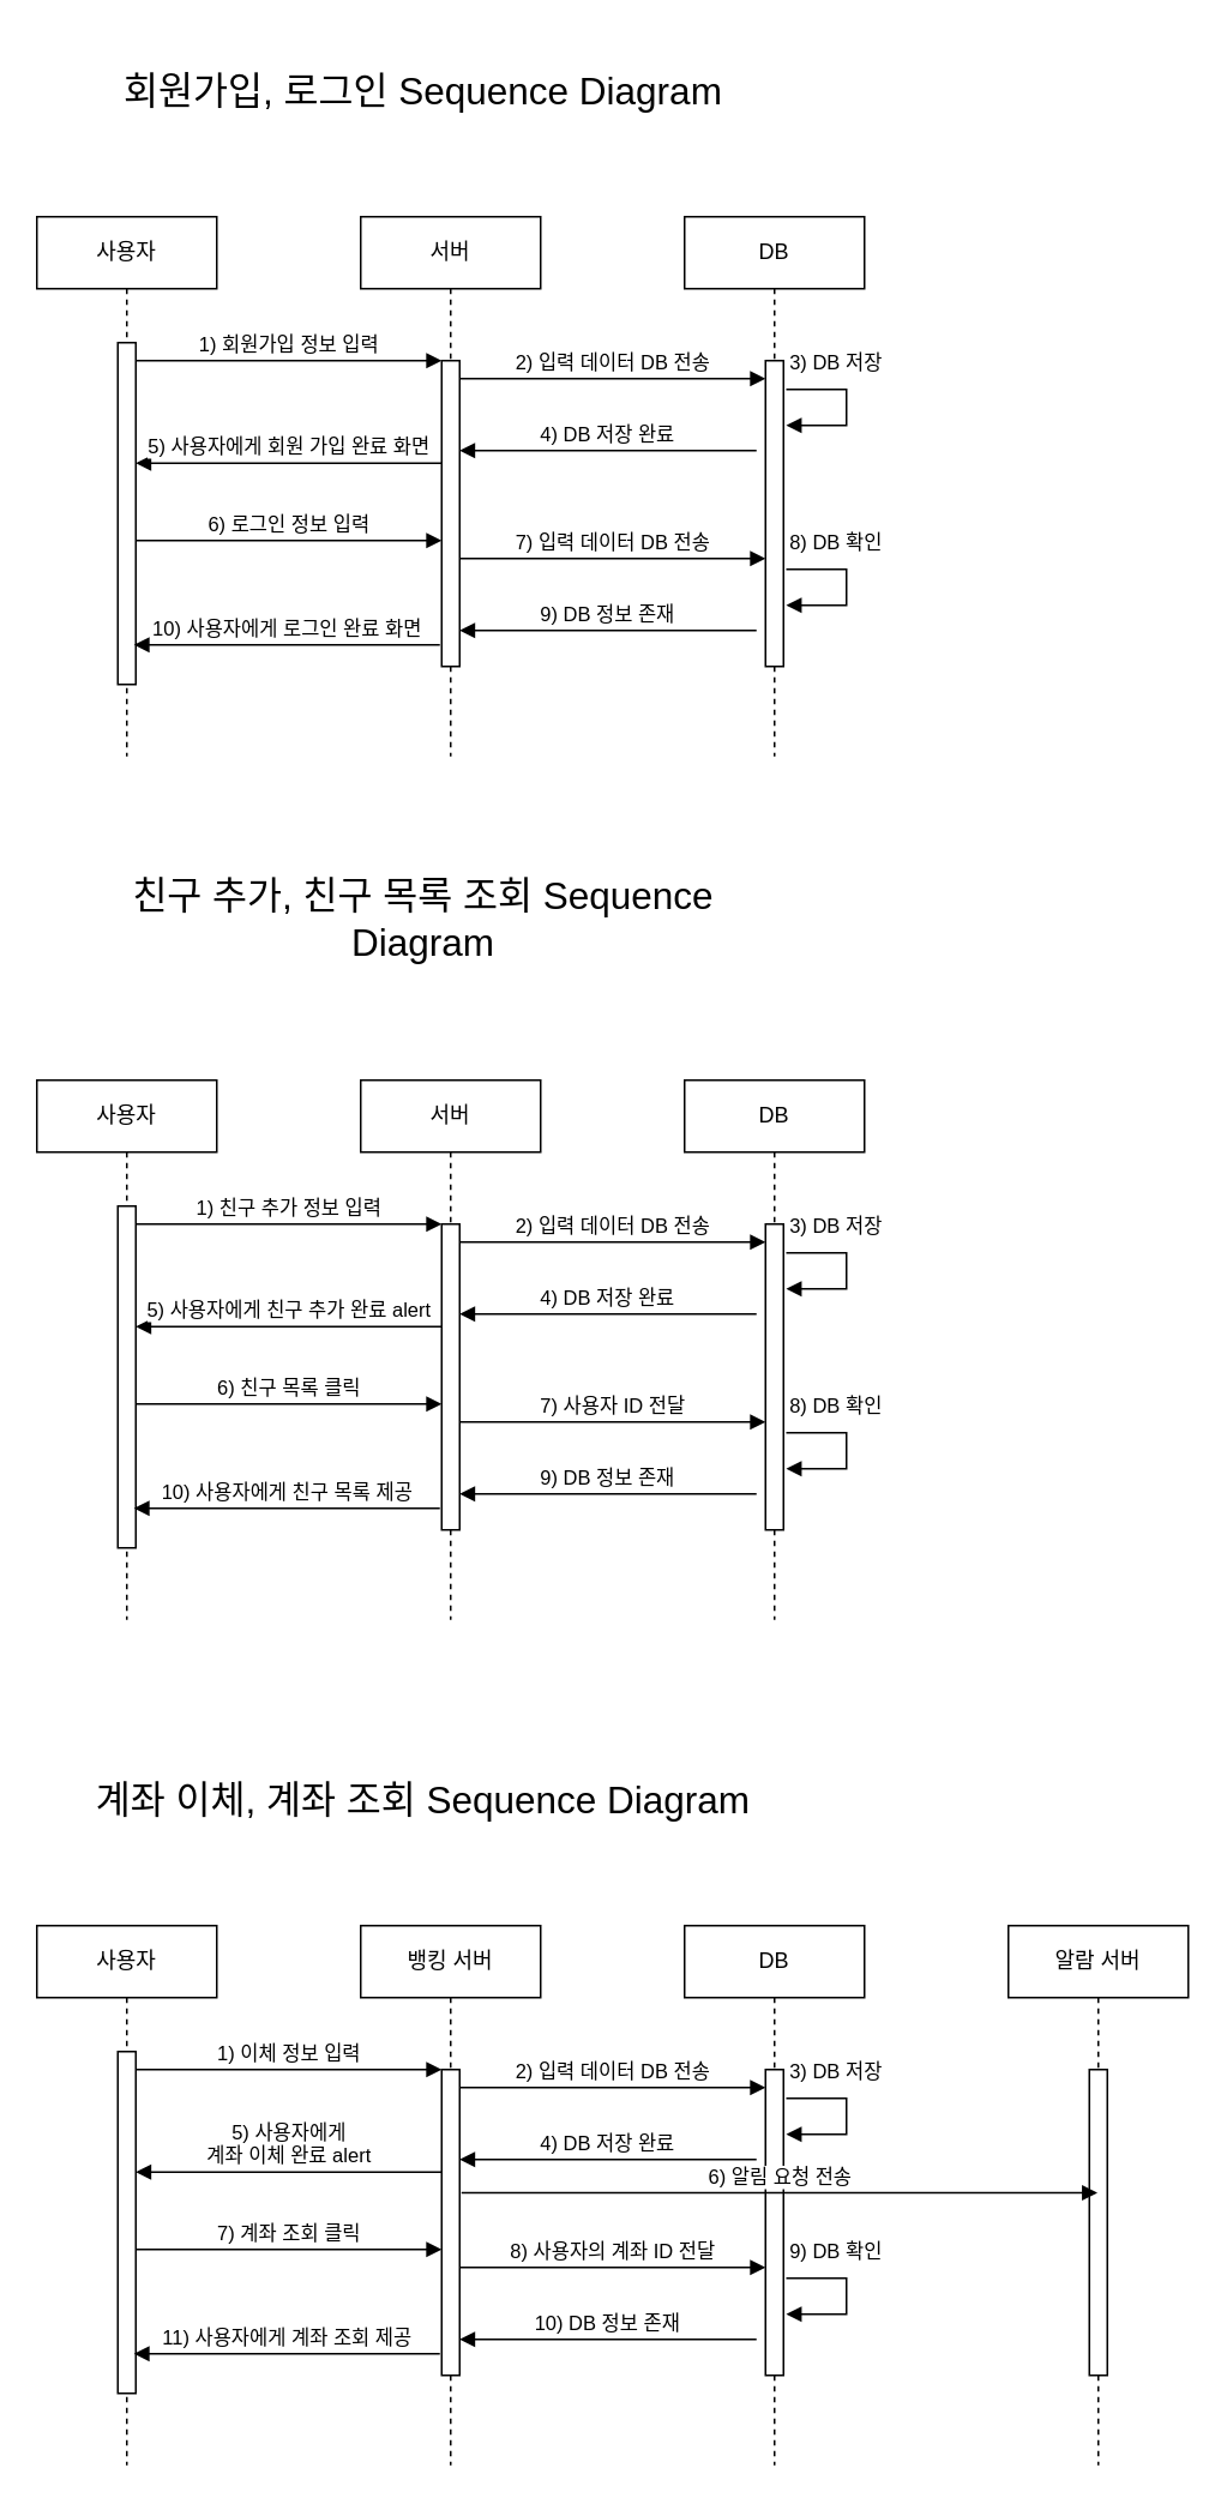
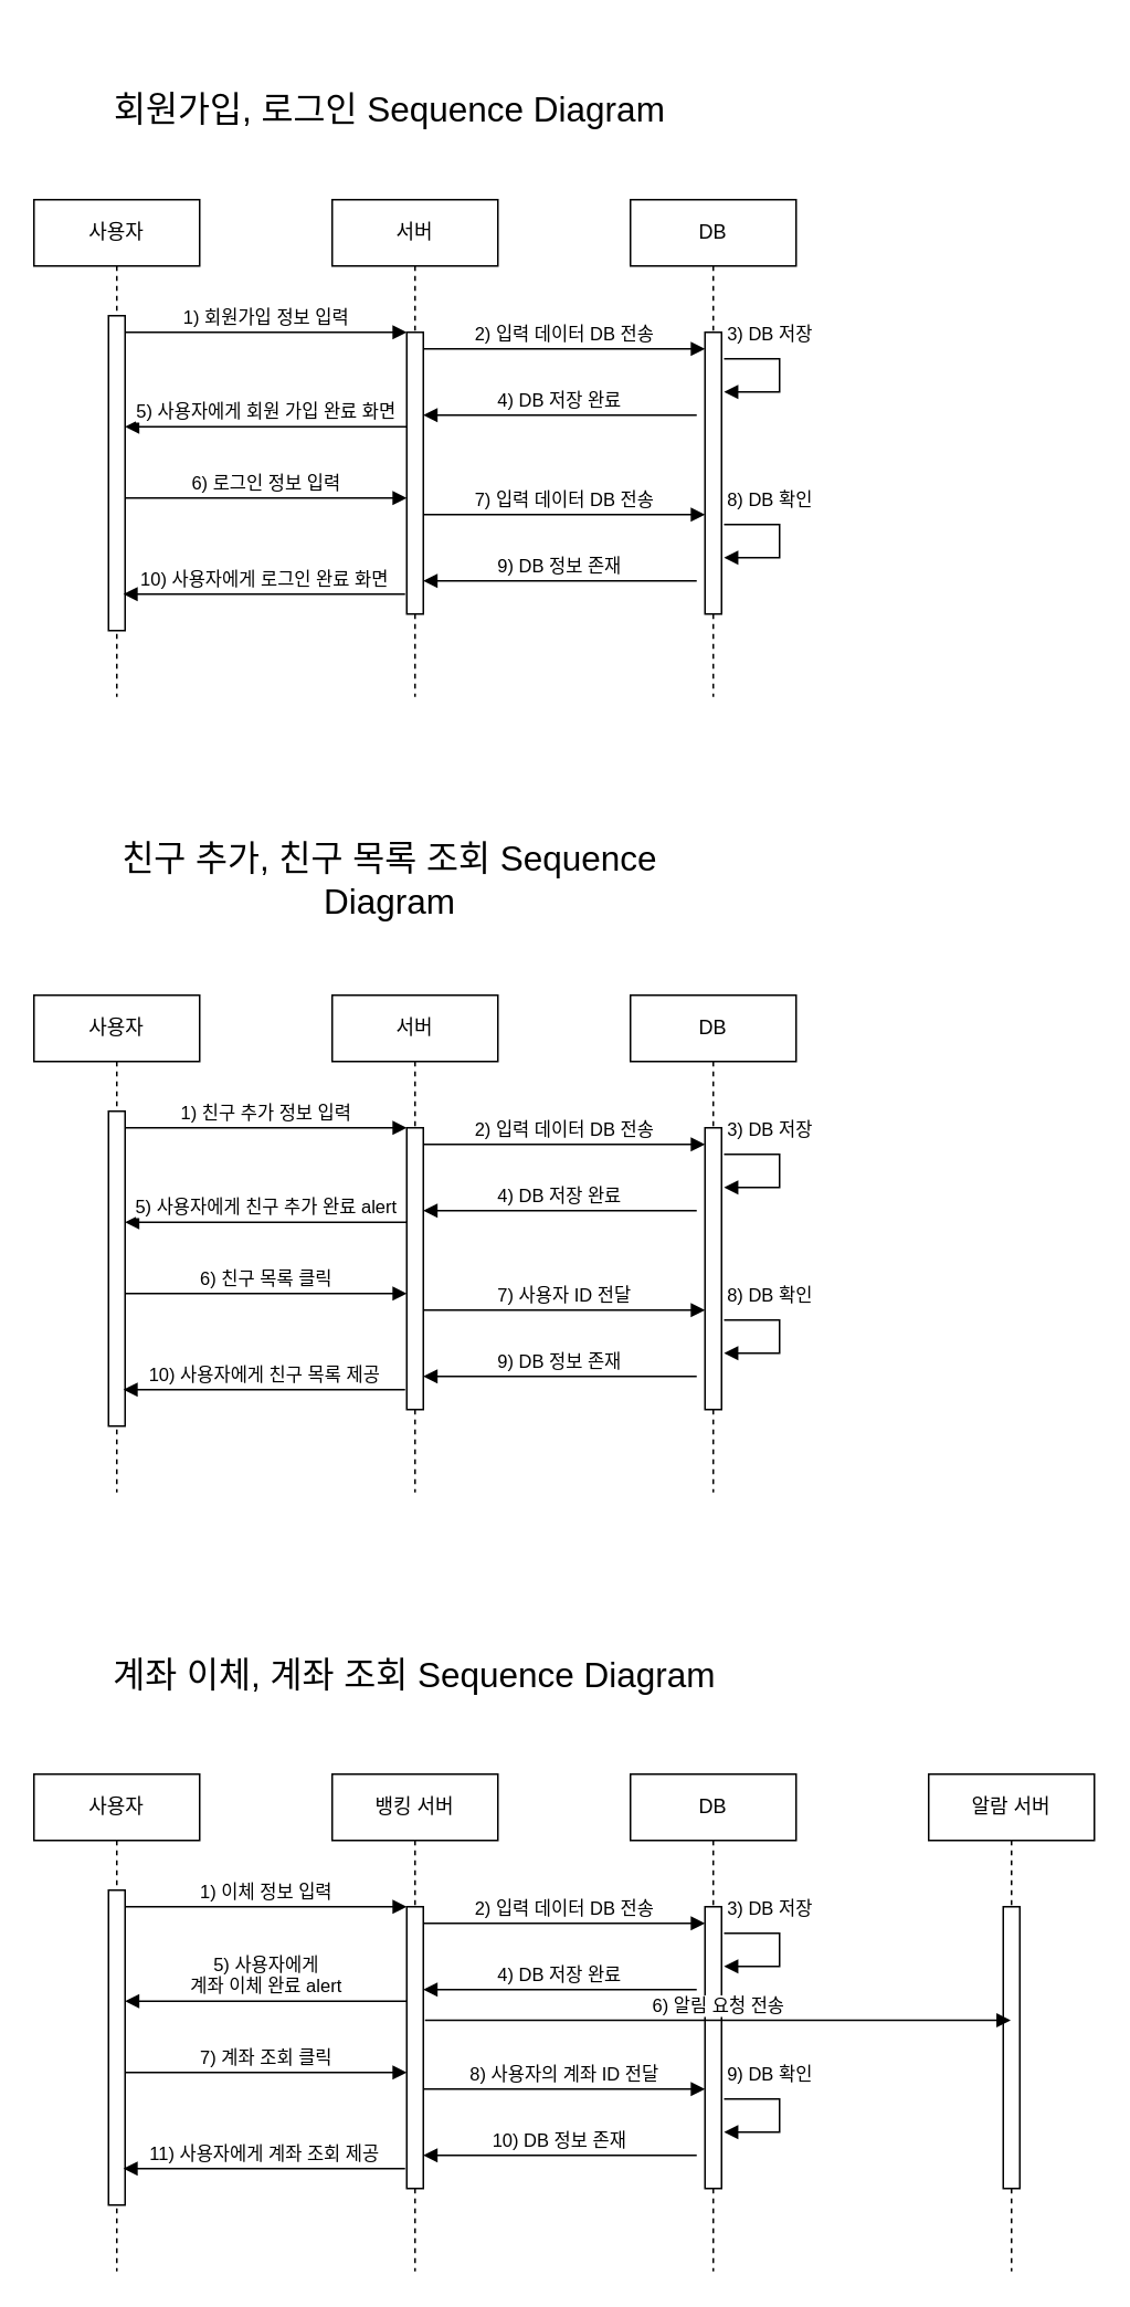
- <mxCell id="8" value="&lt;font style=&quot;font-size: 21px;&quot;&gt;회원가입, 로그인 Sequence Diagram&lt;/font&gt;" style="text;html=1;strokeColor=none;fillColor=none;align=center;verticalAlign=middle;whiteSpace=wrap;rounded=0;" vertex="1" parent="1"><mxGeometry x="50" y="20" width="370" height="60" as="geometry" /></mxCell>
+ <mxCell id="8" value="&lt;font style=&quot;font-size: 21px;&quot;&gt;회원가입, 로그인 Sequence Diagram&lt;/font&gt;" style="text;html=1;strokeColor=none;fillColor=none;align=center;verticalAlign=middle;whiteSpace=wrap;rounded=0;" vertex="1" parent="1"><mxGeometry x="50" y="35" width="370" height="60" as="geometry" /></mxCell>
- <mxCell id="25" value="&lt;font style=&quot;font-size: 21px;&quot;&gt;친구 추가, 친구 목록 조회 Sequence Diagram&lt;/font&gt;" style="text;html=1;strokeColor=none;fillColor=none;align=center;verticalAlign=middle;whiteSpace=wrap;rounded=0;" vertex="1" parent="1"><mxGeometry x="50" y="480" width="370" height="60" as="geometry" /></mxCell>
+ <mxCell id="25" value="&lt;font style=&quot;font-size: 21px;&quot;&gt;친구 추가, 친구 목록 조회 Sequence Diagram&lt;/font&gt;" style="text;html=1;strokeColor=none;fillColor=none;align=center;verticalAlign=middle;whiteSpace=wrap;rounded=0;" vertex="1" parent="1"><mxGeometry x="50" y="500" width="370" height="60" as="geometry" /></mxCell>
- <mxCell id="42" value="&lt;font style=&quot;font-size: 21px;&quot;&gt;계좌 이체, 계좌 조회 Sequence Diagram&lt;/font&gt;" style="text;html=1;strokeColor=none;fillColor=none;align=center;verticalAlign=middle;whiteSpace=wrap;rounded=0;" vertex="1" parent="1"><mxGeometry x="50" y="970" width="370" height="60" as="geometry" /></mxCell>
+ <mxCell id="42" value="&lt;font style=&quot;font-size: 21px;&quot;&gt;계좌 이체, 계좌 조회 Sequence Diagram&lt;/font&gt;" style="text;html=1;strokeColor=none;fillColor=none;align=center;verticalAlign=middle;whiteSpace=wrap;rounded=0;" vertex="1" parent="1"><mxGeometry x="65" y="980" width="370" height="60" as="geometry" /></mxCell>
